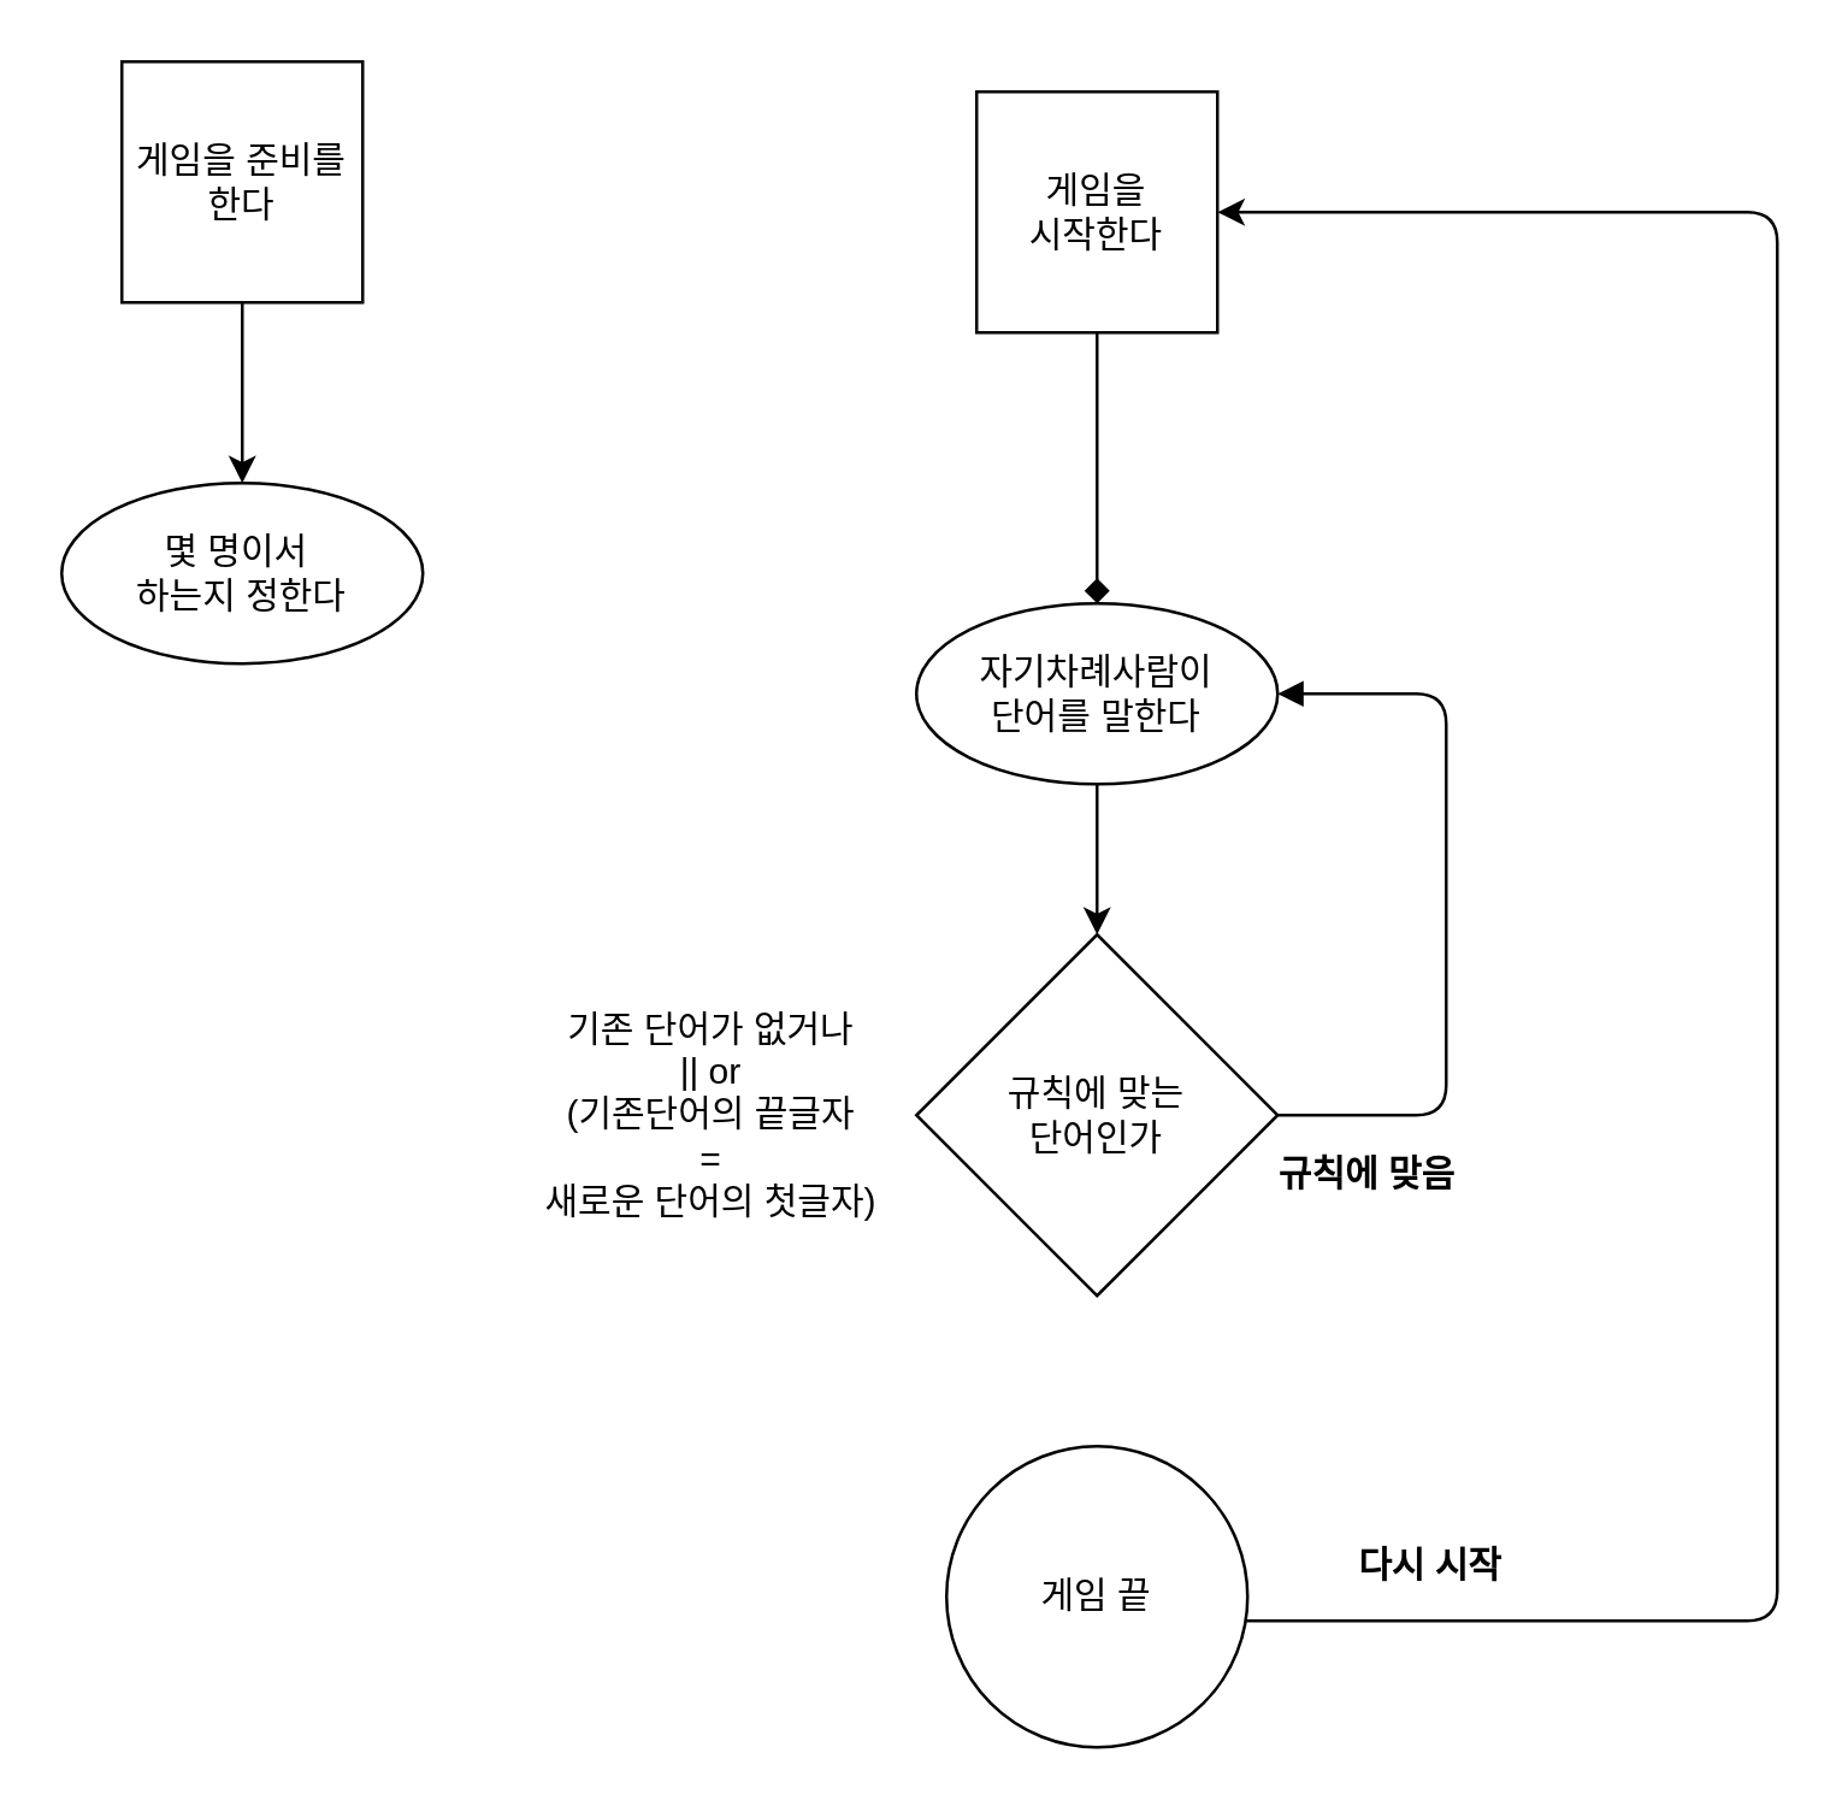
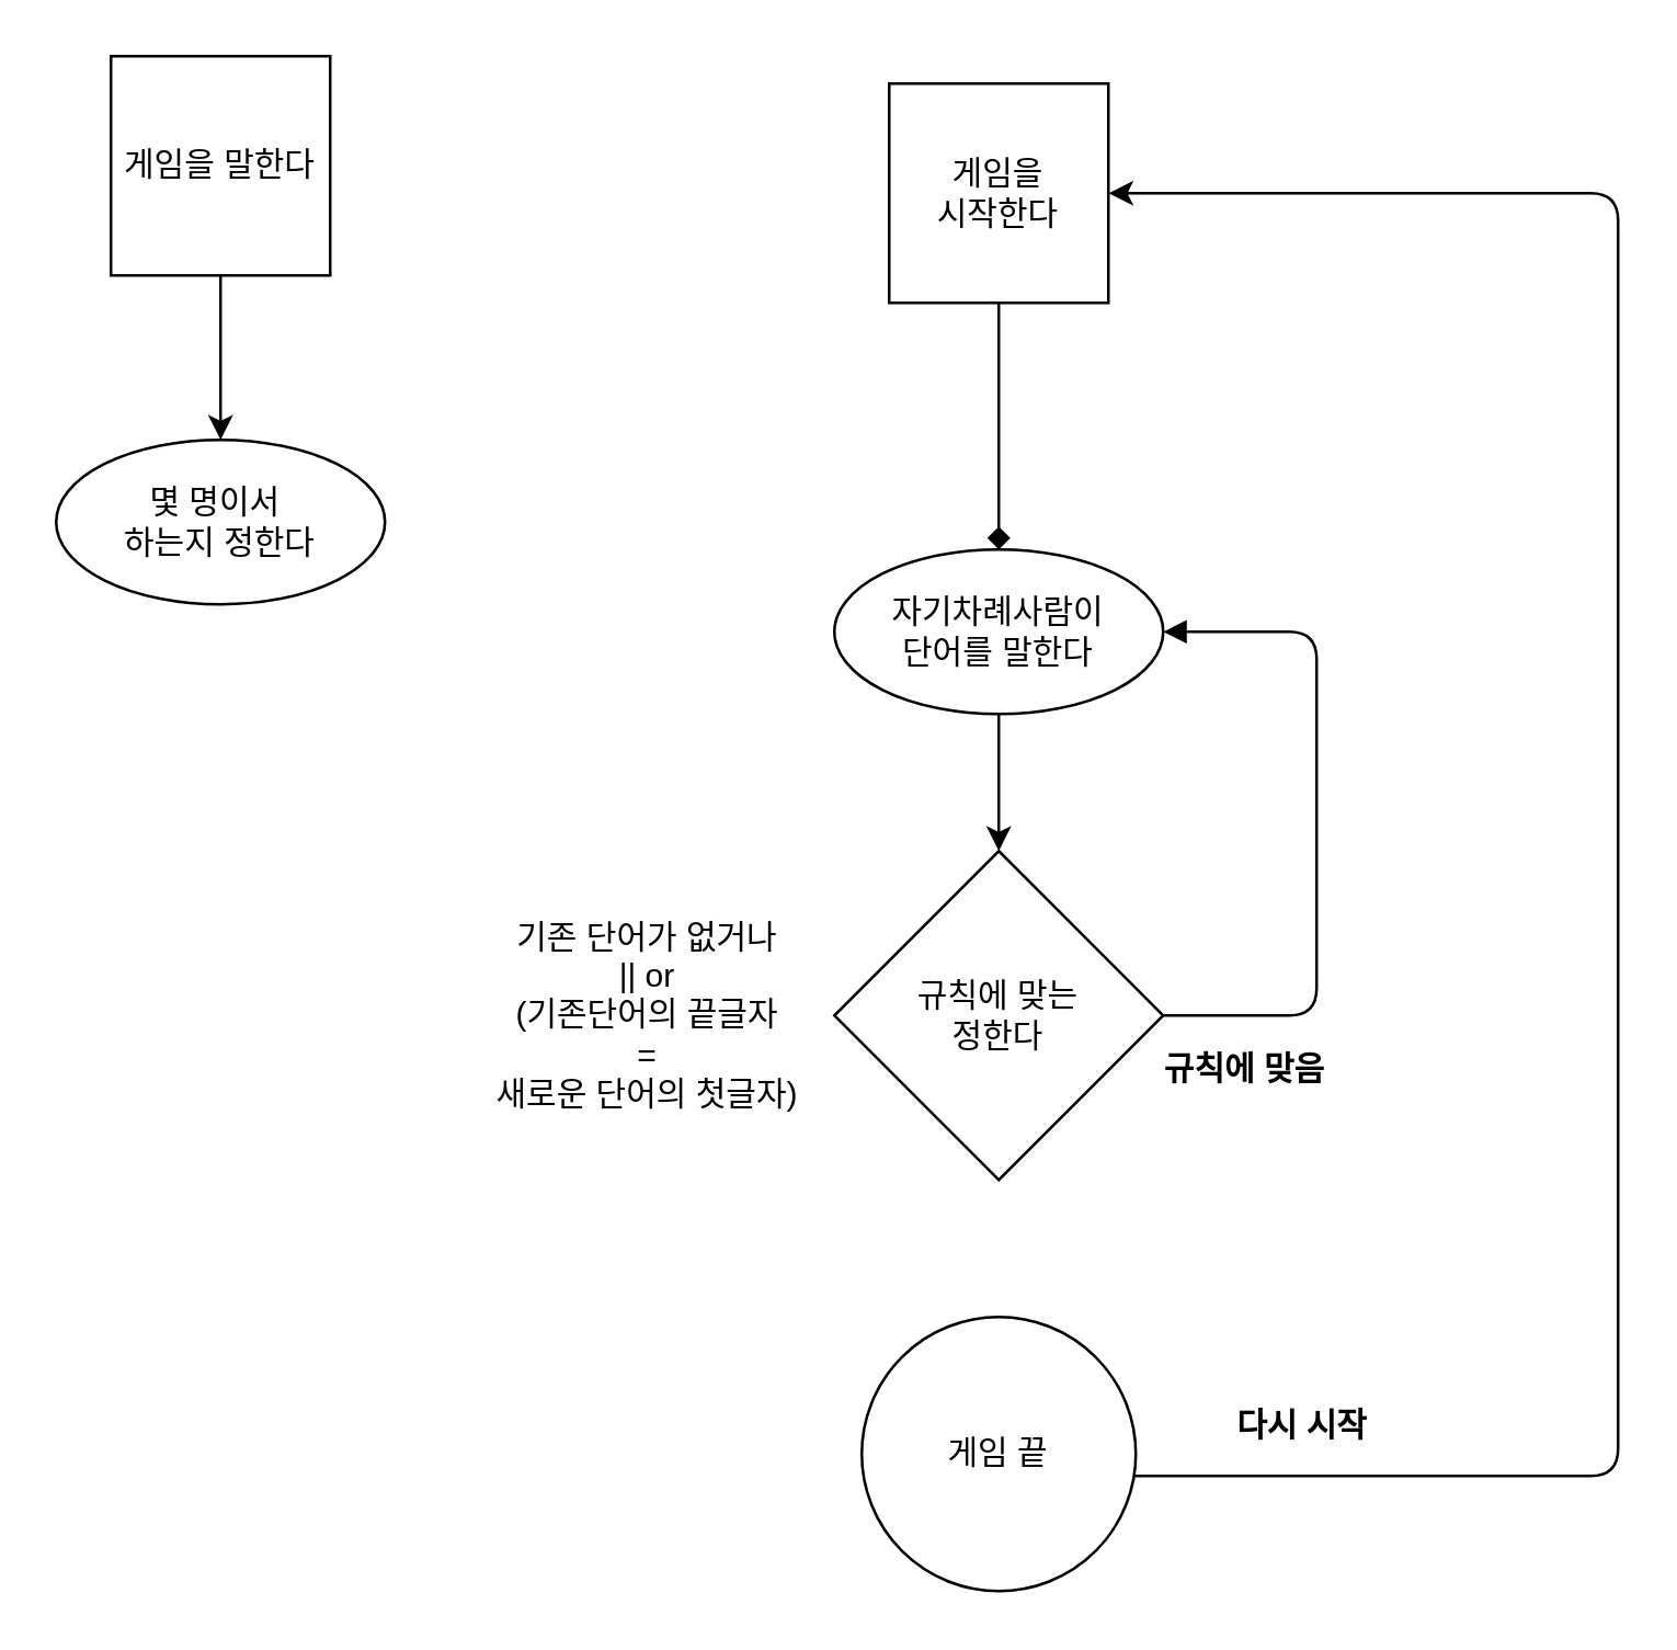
- <mxCell id="3" value="게임을 준비를한다" style="whiteSpace=wrap;html=1;aspect=fixed;direction=south;" vertex="1" parent="1"><mxGeometry x="40" y="20" width="80" height="80" as="geometry" /></mxCell>
+ <mxCell id="3" value="게임을 말한다" style="whiteSpace=wrap;html=1;aspect=fixed;direction=south;" vertex="1" parent="1"><mxGeometry x="40" y="20" width="80" height="80" as="geometry" /></mxCell>
- <mxCell id="8" value="규칙에 맞는&lt;br&gt;단어인가" style="rhombus;whiteSpace=wrap;html=1;" vertex="1" parent="1"><mxGeometry x="304" y="310" width="120" height="120" as="geometry" /></mxCell>
+ <mxCell id="8" value="규칙에 맞는&lt;br&gt;정한다" style="rhombus;whiteSpace=wrap;html=1;" vertex="1" parent="1"><mxGeometry x="304" y="310" width="120" height="120" as="geometry" /></mxCell>
